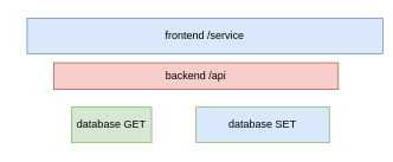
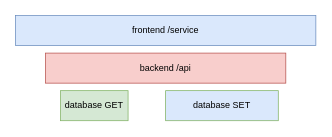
- <mxCell id="2" value="frontend /service" style="rounded=0;whiteSpace=wrap;html=1;fillColor=#dae8fc;strokeColor=#6c8ebf;" vertex="1" parent="1"><mxGeometry x="30" y="20" width="400" height="40" as="geometry" /></mxCell>
+ <mxCell id="2" value="frontend /service" style="rounded=0;whiteSpace=wrap;html=1;fillColor=#dae8fc;strokeColor=#6c8ebf;" vertex="1" parent="1"><mxGeometry x="20" y="20" width="400" height="40" as="geometry" /></mxCell>
- <mxCell id="3" value="backend /api" style="rounded=0;whiteSpace=wrap;html=1;fillColor=#f8cecc;strokeColor=#b85450;" vertex="1" parent="1"><mxGeometry x="60" y="70" width="320" height="30" as="geometry" /></mxCell>
+ <mxCell id="3" value="backend /api" style="rounded=0;whiteSpace=wrap;html=1;fillColor=#f8cecc;strokeColor=#b85450;" vertex="1" parent="1"><mxGeometry x="60" y="70" width="320" height="40" as="geometry" /></mxCell>
